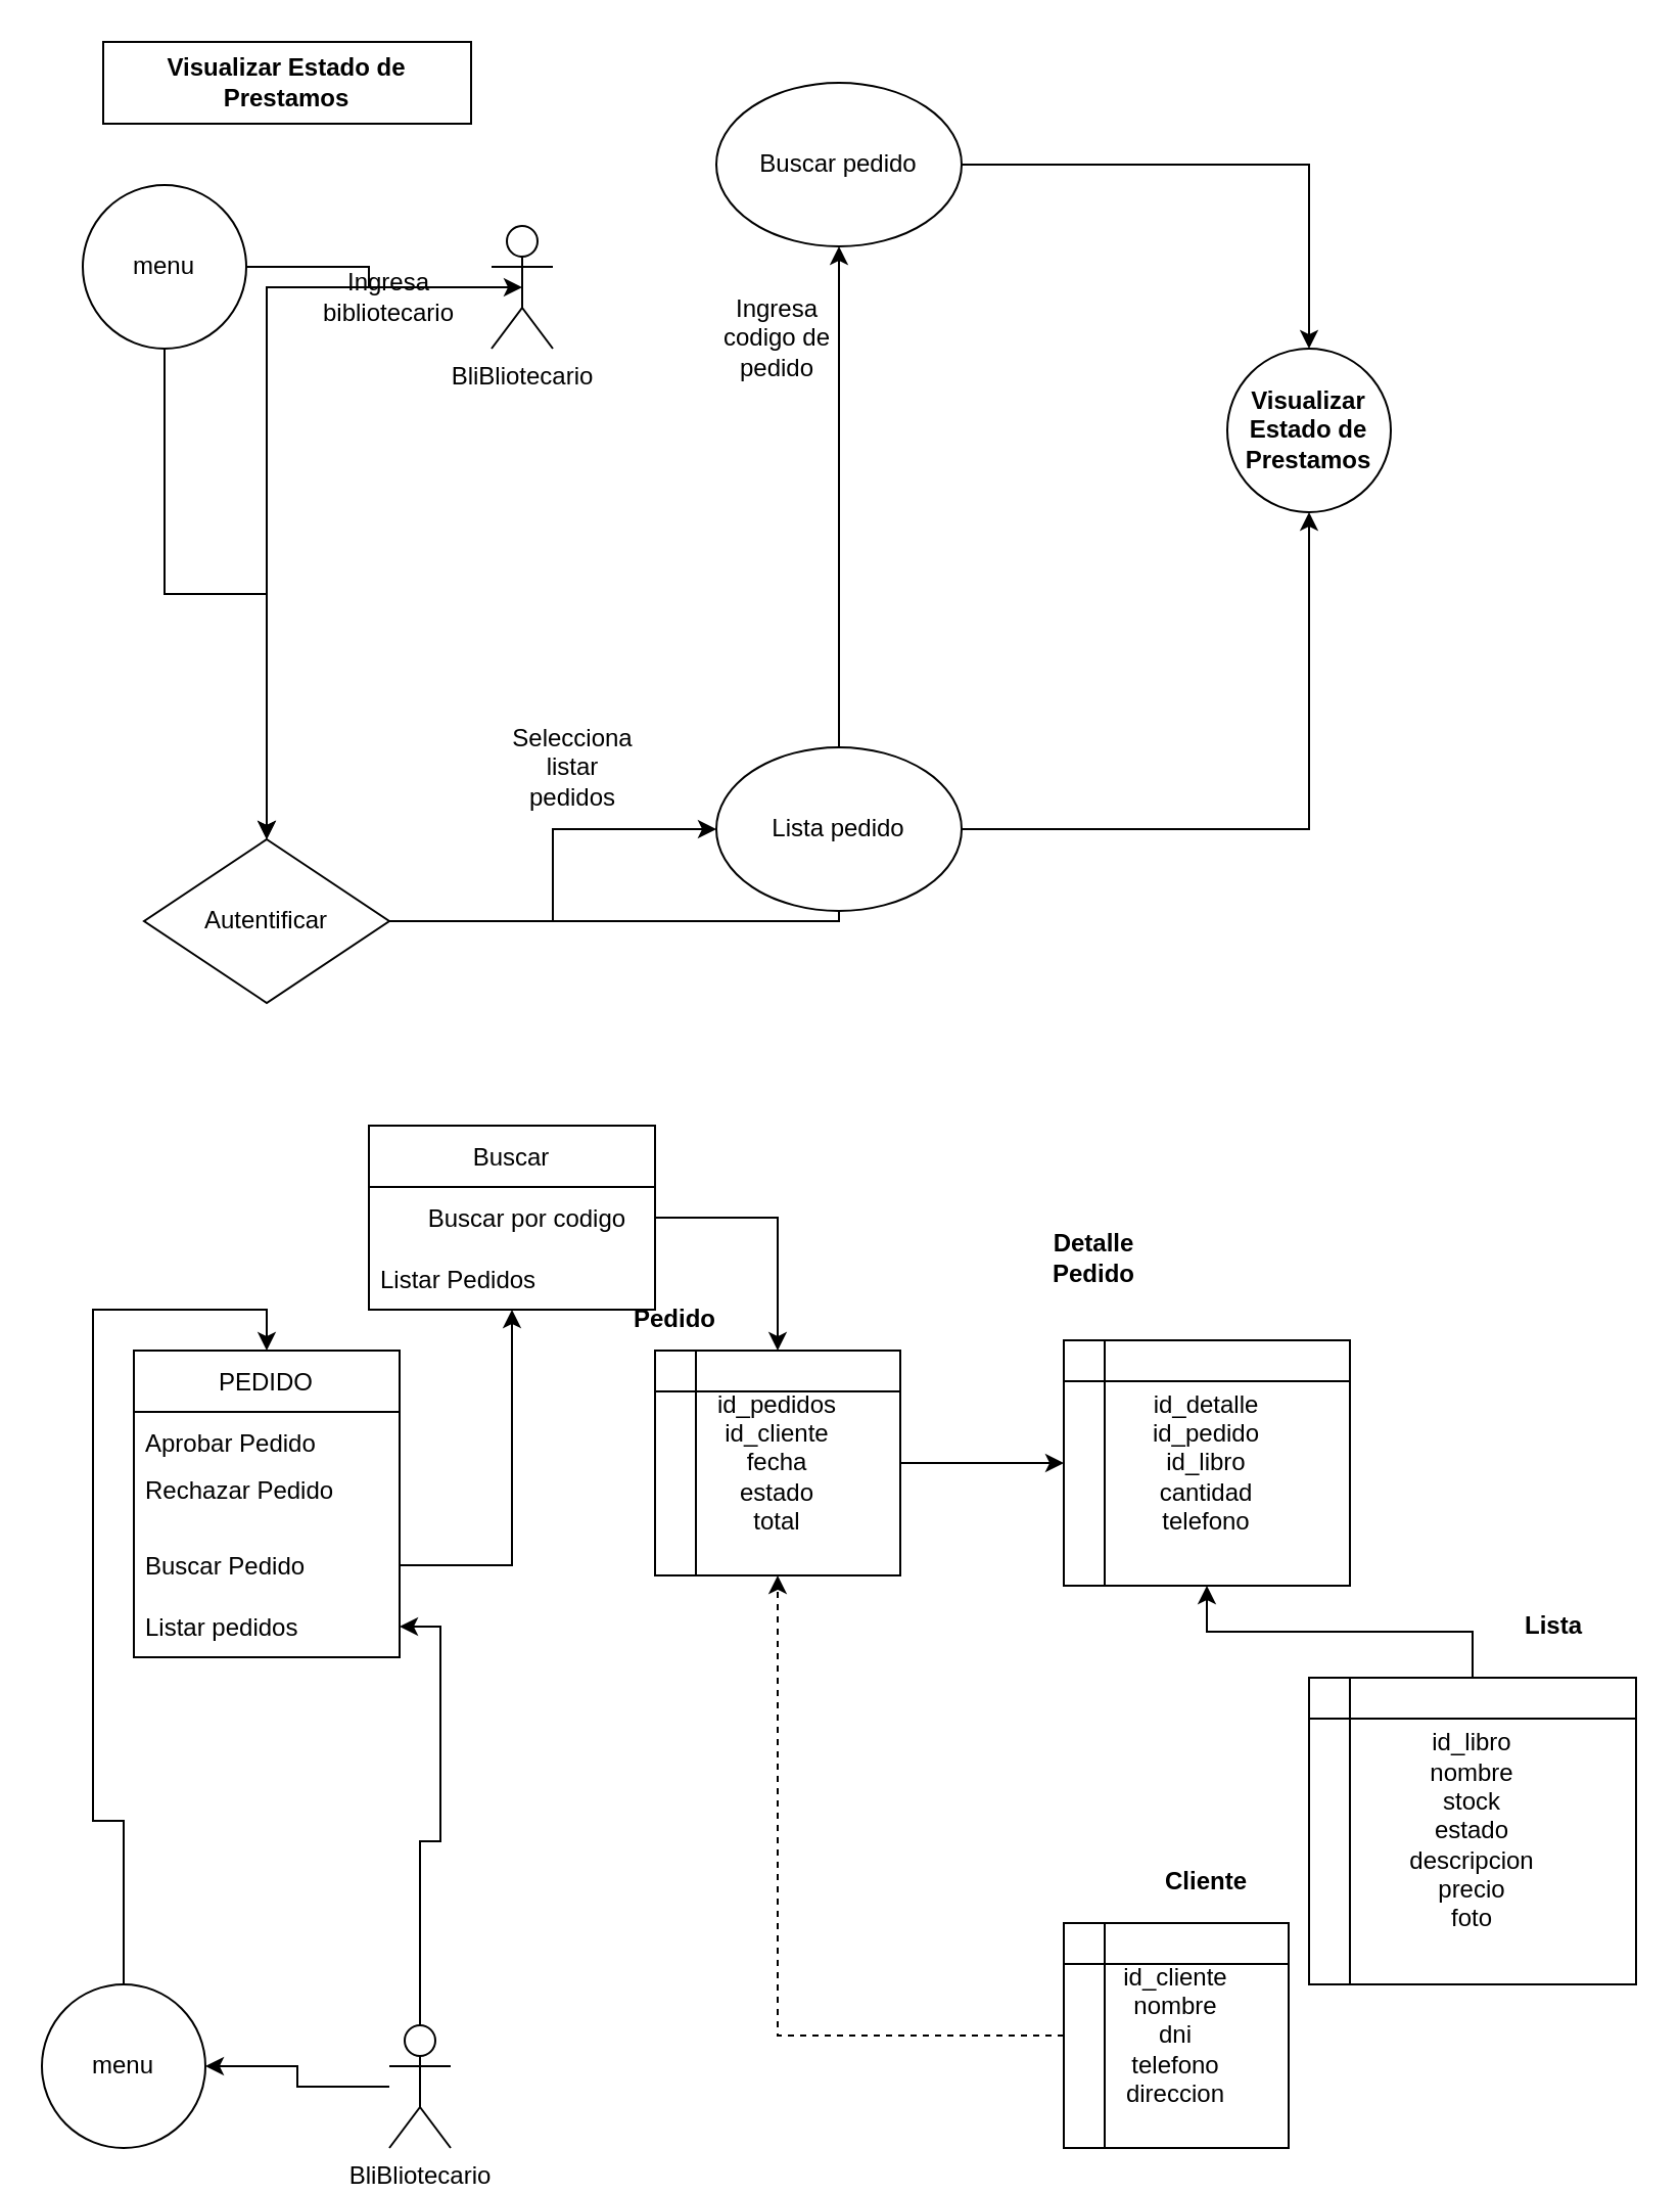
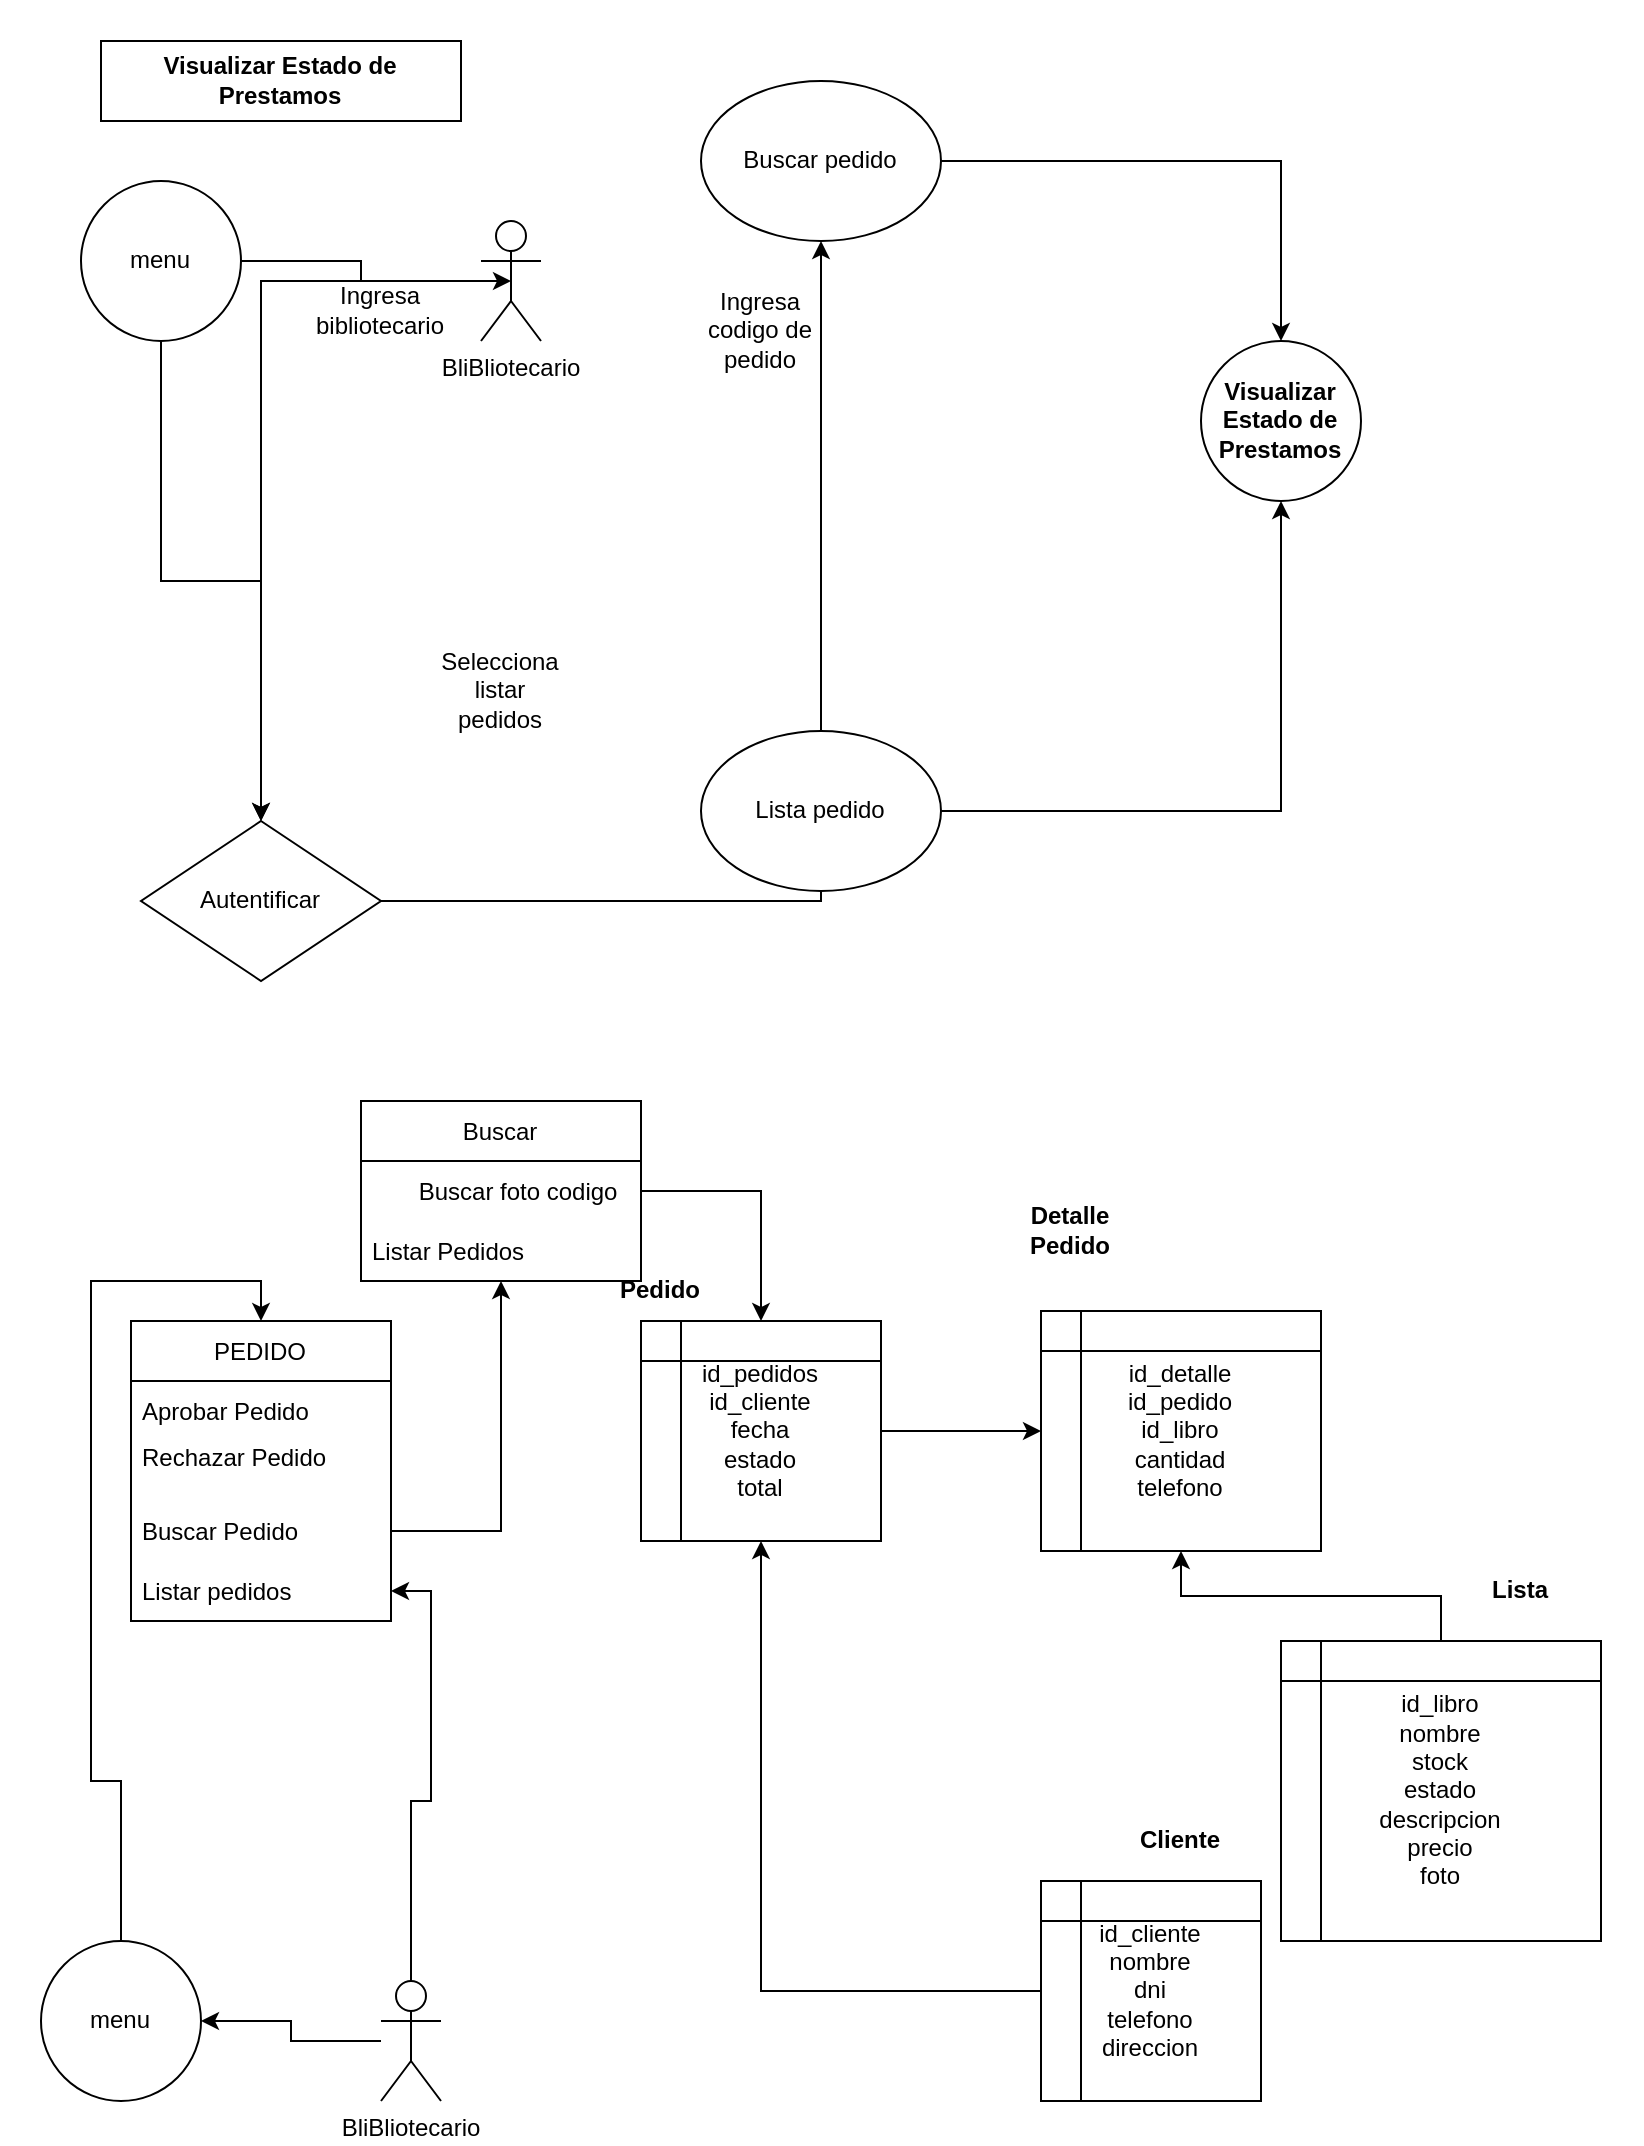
- <mxCell id="13" value="Ingresa bibliotecario" style="text;html=1;strokeColor=none;fillColor=none;align=center;verticalAlign=middle;whiteSpace=wrap;rounded=0;" vertex="1" parent="1"><mxGeometry x="160" y="130" width="60" height="30" as="geometry" /></mxCell>
+ <mxCell id="13" value="Ingresa bibliotecario" style="text;html=1;strokeColor=none;fillColor=none;align=center;verticalAlign=middle;whiteSpace=wrap;rounded=0;" vertex="1" parent="1"><mxGeometry x="160" y="140" width="60" height="30" as="geometry" /></mxCell>
- <mxCell id="15" value="Selecciona listar pedidos" style="text;html=1;strokeColor=none;fillColor=none;align=center;verticalAlign=middle;whiteSpace=wrap;rounded=0;" vertex="1" parent="1"><mxGeometry x="250" y="360" width="60" height="30" as="geometry" /></mxCell>
+ <mxCell id="15" value="Selecciona listar pedidos" style="text;html=1;strokeColor=none;fillColor=none;align=center;verticalAlign=middle;whiteSpace=wrap;rounded=0;" vertex="1" parent="1"><mxGeometry x="220" y="330" width="60" height="30" as="geometry" /></mxCell>
- <mxCell id="6" style="edgeStyle=orthogonalEdgeStyle;rounded=0;orthogonalLoop=1;jettySize=auto;html=1;" edge="1" parent="1" source="7" target="11"><mxGeometry relative="1" as="geometry" /></mxCell>
- <mxCell id="41" value="       Buscar por codigo" style="text;strokeColor=none;fillColor=none;align=left;verticalAlign=middle;spacingLeft=4;spacingRight=4;overflow=hidden;points=[[0,0.5],[1,0.5]];portConstraint=eastwest;rotatable=0;" vertex="1" parent="40"><mxGeometry y="30" width="140" height="30" as="geometry" /></mxCell>
+ <mxCell id="41" value="       Buscar foto codigo" style="text;strokeColor=none;fillColor=none;align=left;verticalAlign=middle;spacingLeft=4;spacingRight=4;overflow=hidden;points=[[0,0.5],[1,0.5]];portConstraint=eastwest;rotatable=0;" vertex="1" parent="40"><mxGeometry y="30" width="140" height="30" as="geometry" /></mxCell>
- <mxCell id="37" style="edgeStyle=orthogonalEdgeStyle;rounded=0;orthogonalLoop=1;jettySize=auto;html=1;dashed=1;" edge="1" parent="1" source="38" target="17"><mxGeometry relative="1" as="geometry" /></mxCell>
+ <mxCell id="37" style="edgeStyle=orthogonalEdgeStyle;rounded=0;orthogonalLoop=1;jettySize=auto;html=1;" edge="1" parent="1" source="38" target="17"><mxGeometry relative="1" as="geometry" /></mxCell>
